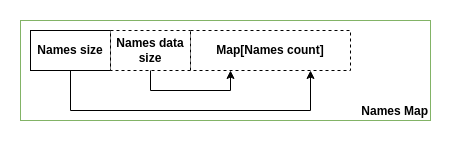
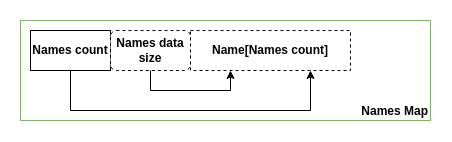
- <mxCell id="3" value="&lt;b&gt;Names size&lt;/b&gt;" style="whiteSpace=wrap;html=1;align=center;" vertex="1" parent="1"><mxGeometry x="30" y="30" width="80" height="40" as="geometry" /></mxCell>
+ <mxCell id="3" value="&lt;b&gt;Names count&lt;/b&gt;" style="whiteSpace=wrap;html=1;align=center;" vertex="1" parent="1"><mxGeometry x="30" y="30" width="80" height="40" as="geometry" /></mxCell>
- <mxCell id="4" value="&lt;b&gt;Names data size&lt;/b&gt;" style="whiteSpace=wrap;html=1;align=center;dashed=1;" vertex="1" parent="1"><mxGeometry x="110" y="30" width="80" height="40" as="geometry" /></mxCell>
+ <mxCell id="4" value="&lt;b&gt;Names data size&lt;/b&gt;" style="whiteSpace=wrap;html=1;align=center;dashed=1;rounded=1;" vertex="1" parent="1"><mxGeometry x="110" y="30" width="80" height="40" as="geometry" /></mxCell>
- <mxCell id="5" value="&lt;b&gt;Map[Names count]&lt;/b&gt;" style="whiteSpace=wrap;html=1;align=center;dashed=1;" vertex="1" parent="1"><mxGeometry x="190" y="30" width="160" height="40" as="geometry" /></mxCell>
+ <mxCell id="5" value="&lt;b&gt;Name[Names count]&lt;/b&gt;" style="whiteSpace=wrap;html=1;align=center;dashed=1;" vertex="1" parent="1"><mxGeometry x="190" y="30" width="160" height="40" as="geometry" /></mxCell>
